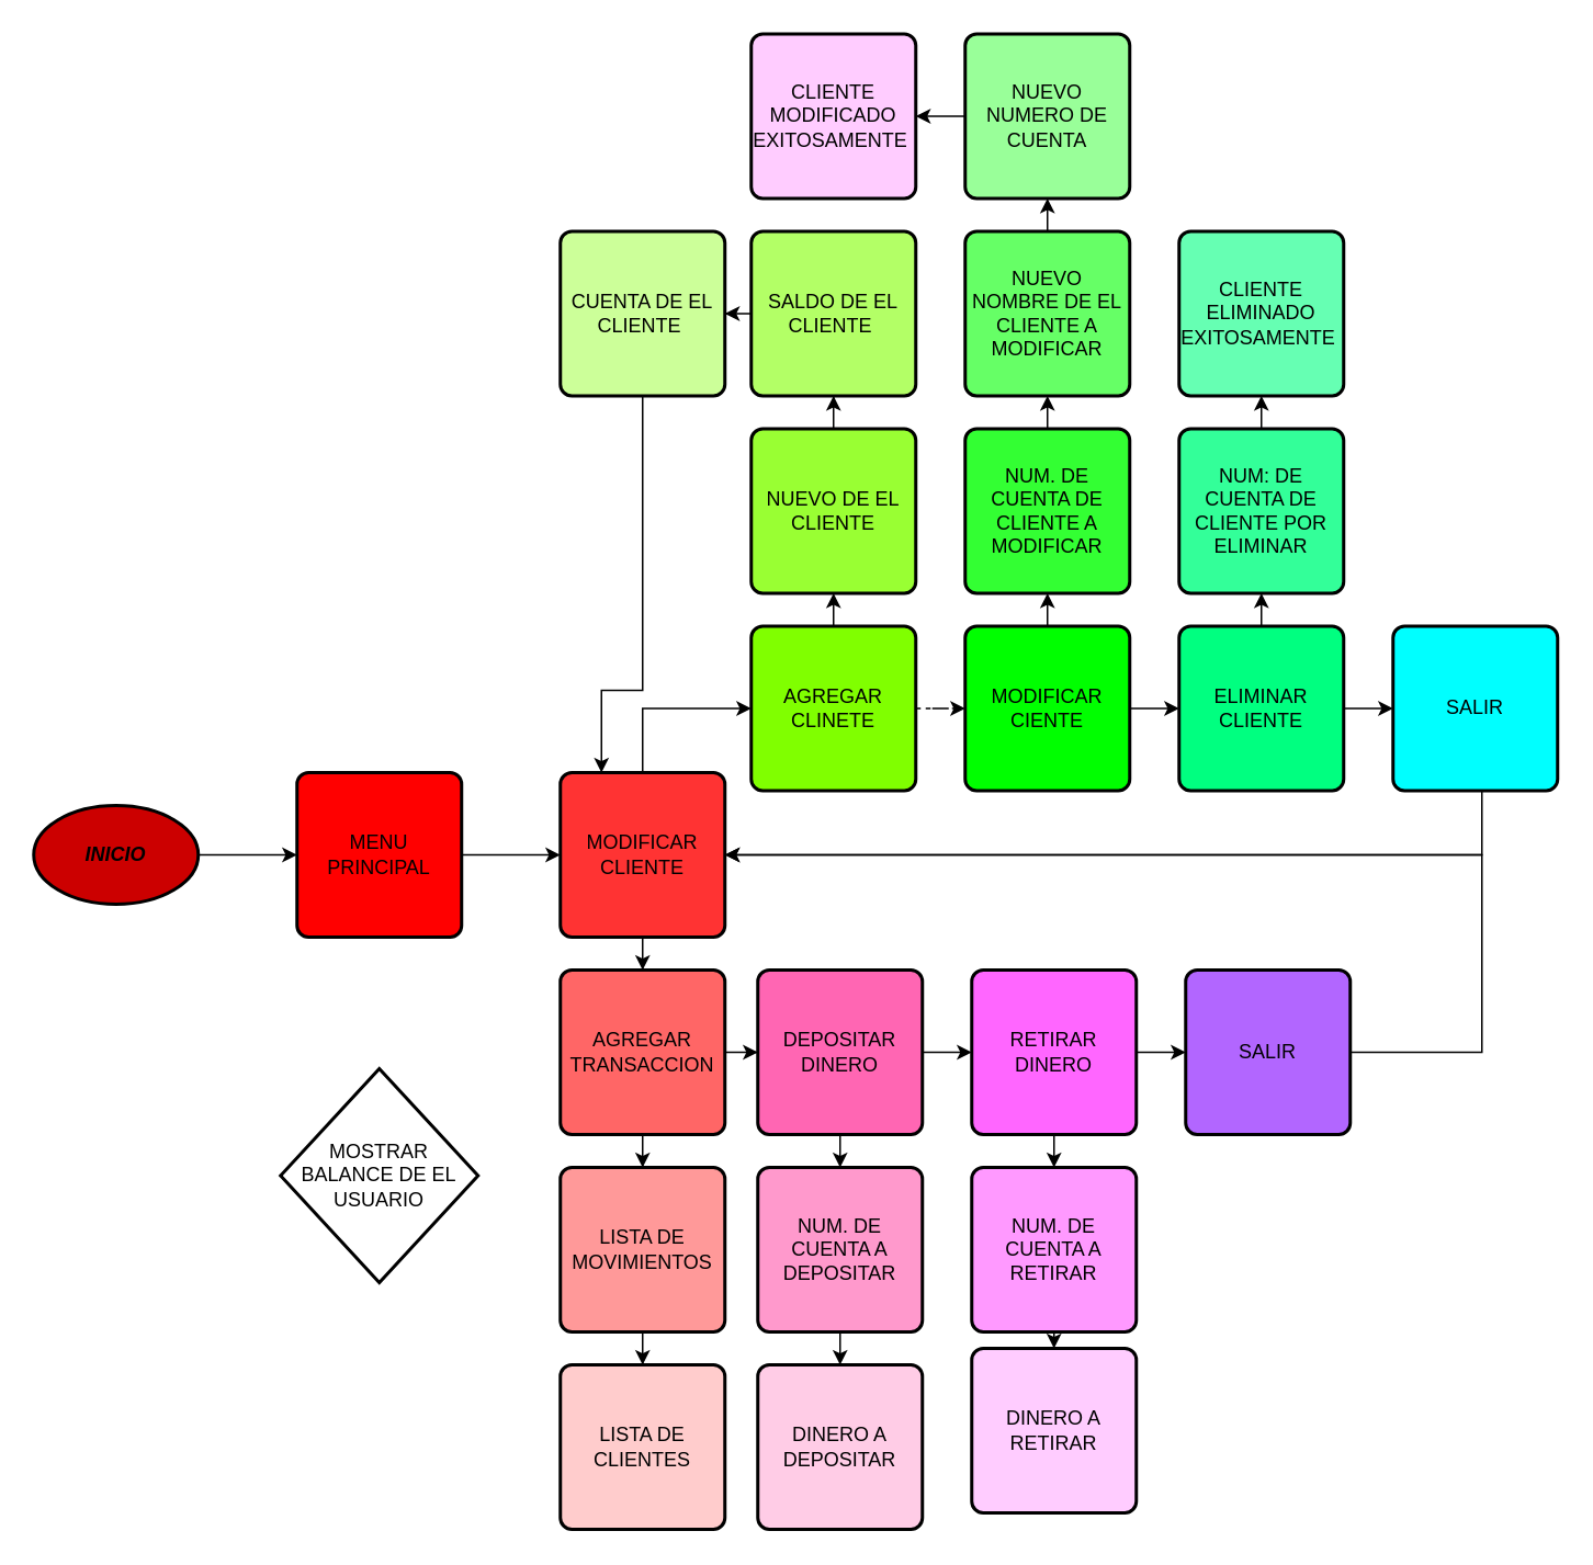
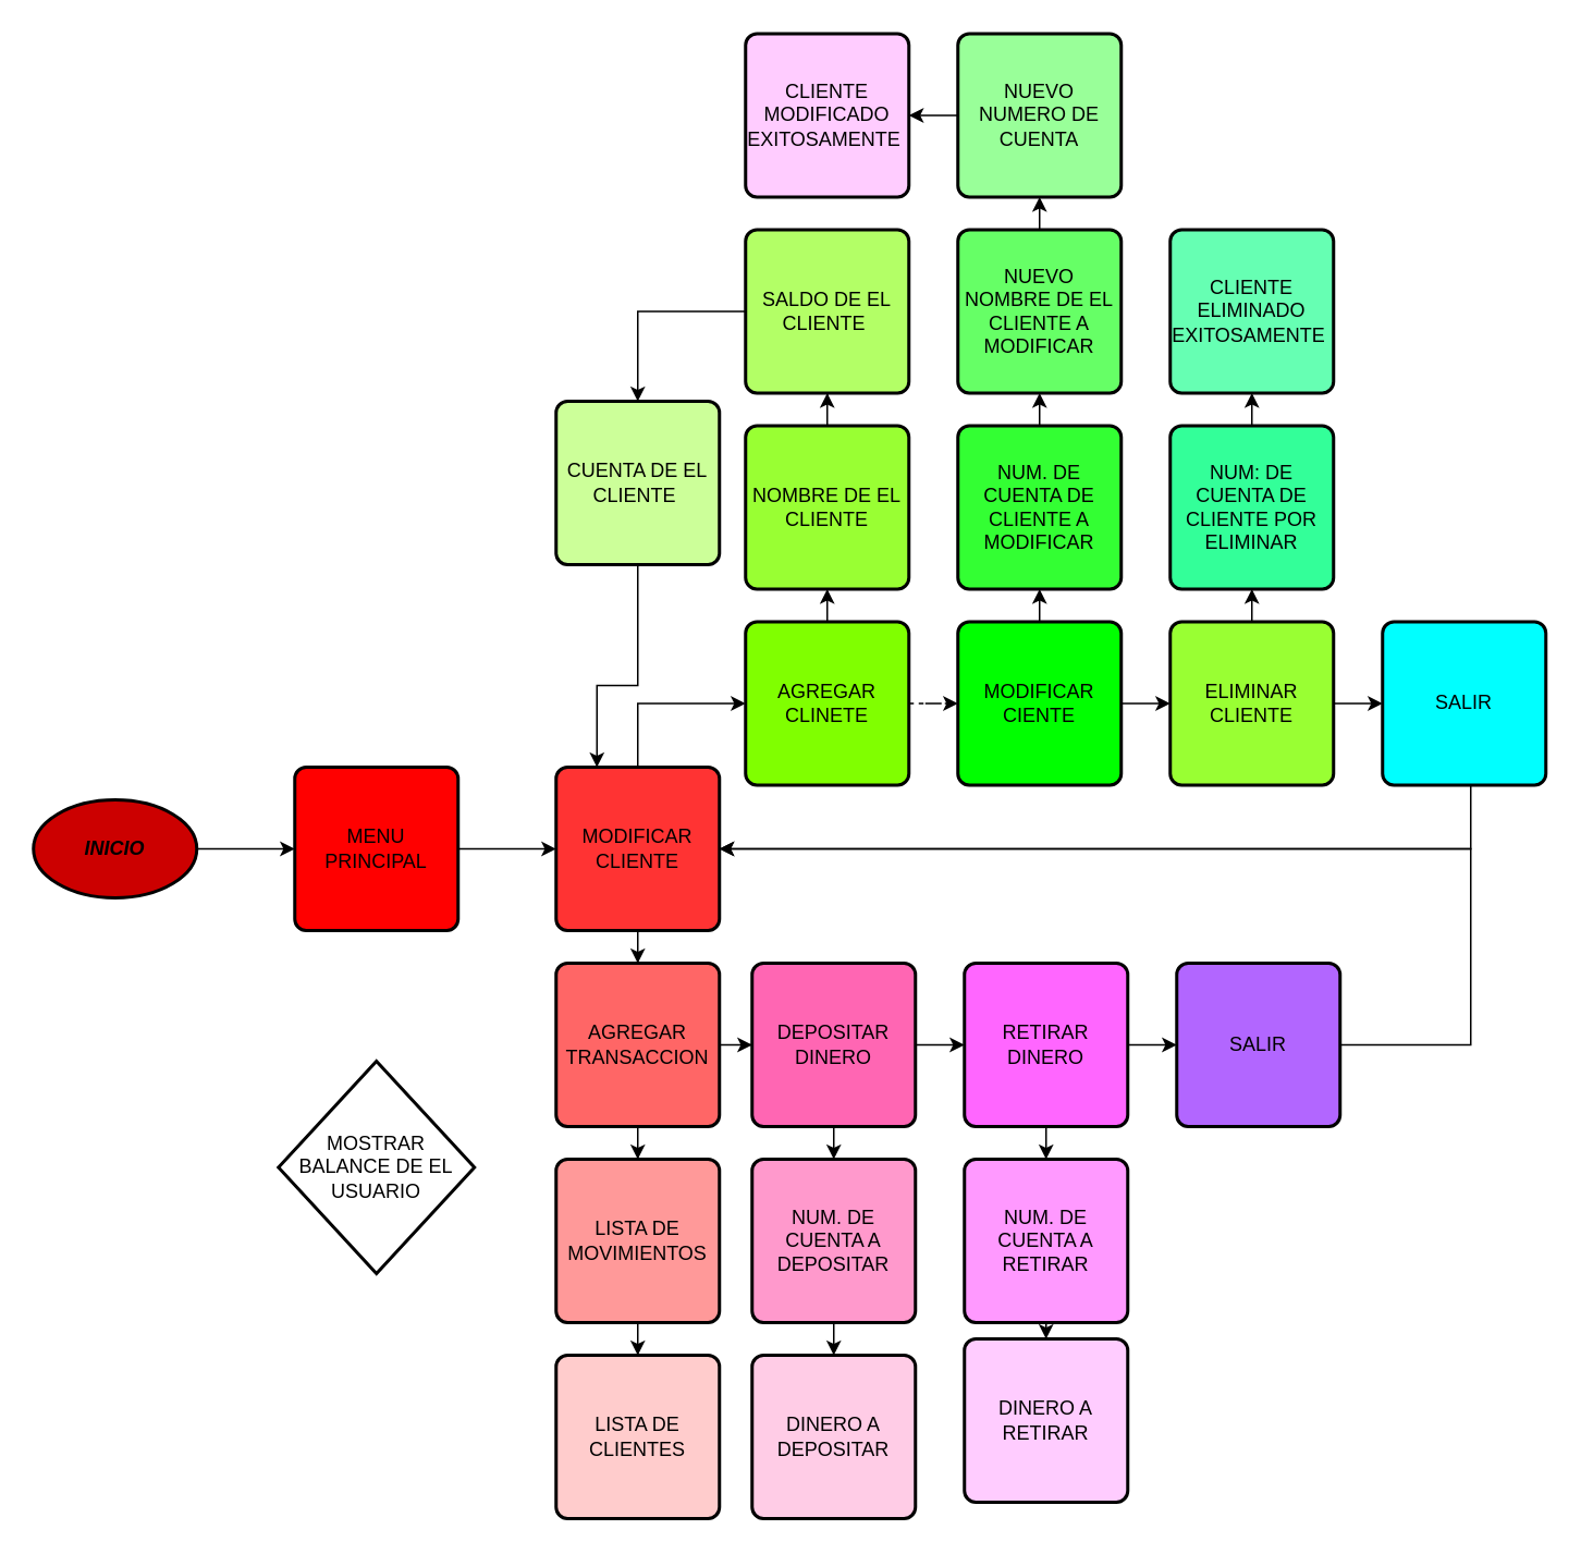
- <mxCell id="32" value="CUENTA DE EL CLIENTE&amp;nbsp;" style="rounded=1;whiteSpace=wrap;html=1;absoluteArcSize=1;arcSize=14;strokeWidth=2;fillColor=#CCFF99;" parent="1" vertex="1"><mxGeometry x="340" y="140" width="100" height="100" as="geometry" /></mxCell>
+ <mxCell id="32" value="CUENTA DE EL CLIENTE&amp;nbsp;" style="rounded=1;whiteSpace=wrap;html=1;absoluteArcSize=1;arcSize=14;strokeWidth=2;fillColor=#CCFF99;" parent="1" vertex="1"><mxGeometry x="340" y="245" width="100" height="100" as="geometry" /></mxCell>
- <mxCell id="17" value="NUEVO DE EL CLIENTE" style="rounded=1;whiteSpace=wrap;html=1;absoluteArcSize=1;arcSize=14;strokeWidth=2;fillColor=#99FF33;" parent="1" vertex="1"><mxGeometry x="456" y="260" width="100" height="100" as="geometry" /></mxCell>
+ <mxCell id="17" value="NOMBRE DE EL CLIENTE" style="rounded=1;whiteSpace=wrap;html=1;absoluteArcSize=1;arcSize=14;strokeWidth=2;fillColor=#99FF33;" parent="1" vertex="1"><mxGeometry x="456" y="260" width="100" height="100" as="geometry" /></mxCell>
- <mxCell id="25" value="ELIMINAR CLIENTE" style="rounded=1;whiteSpace=wrap;html=1;absoluteArcSize=1;arcSize=14;strokeWidth=2;fillColor=#00FF80;" parent="1" vertex="1"><mxGeometry x="716" y="380" width="100" height="100" as="geometry" /></mxCell>
+ <mxCell id="25" value="ELIMINAR CLIENTE" style="rounded=1;whiteSpace=wrap;html=1;absoluteArcSize=1;arcSize=14;strokeWidth=2;fillColor=#99ff33;" parent="1" vertex="1"><mxGeometry x="716" y="380" width="100" height="100" as="geometry" /></mxCell>
